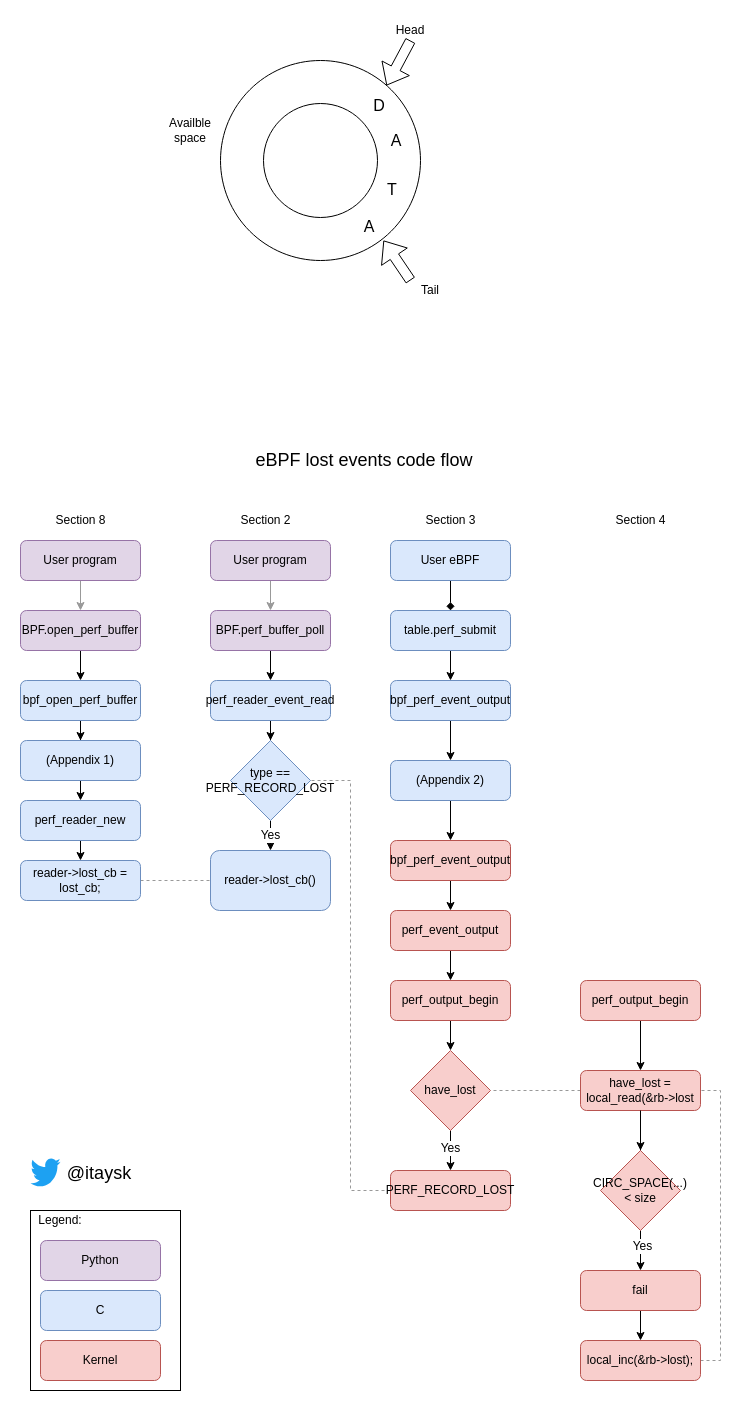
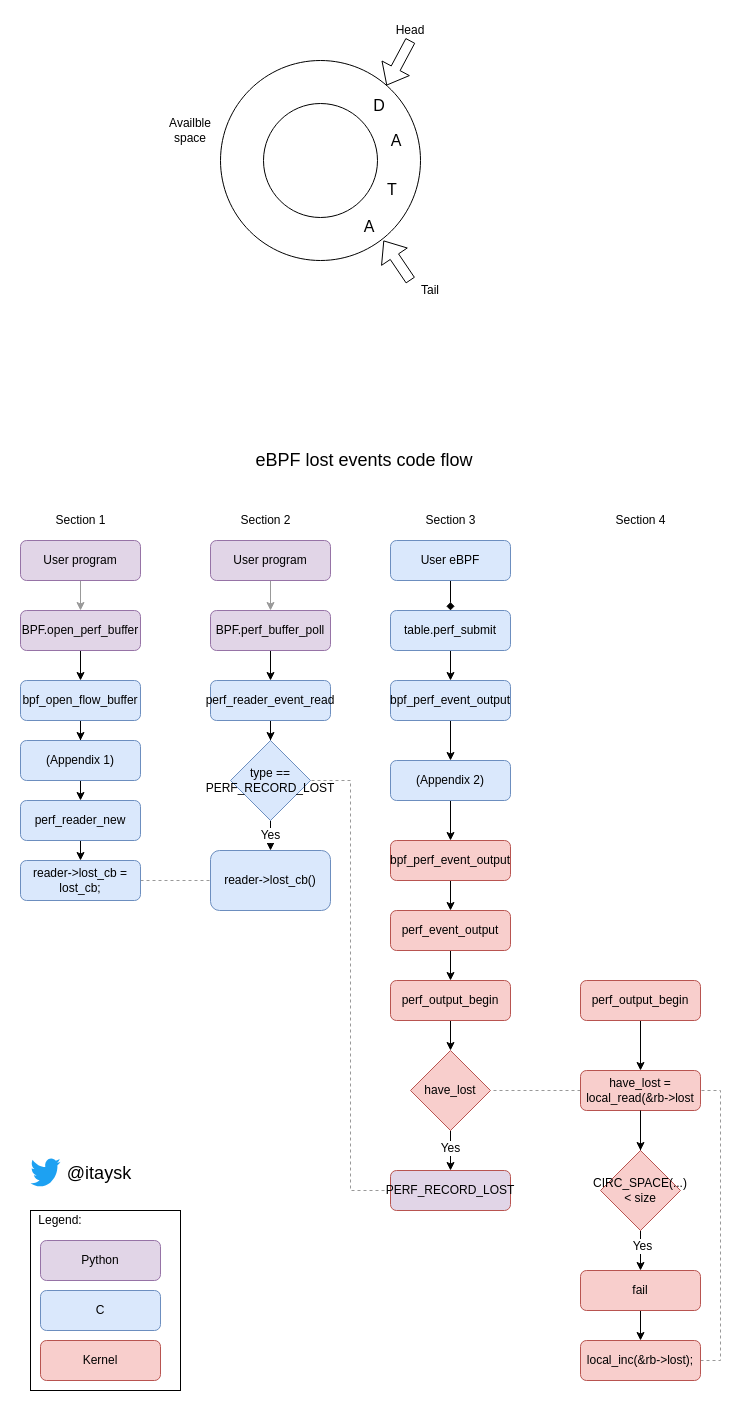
- <mxCell id="67" value="Section 8" style="text;html=1;align=center;verticalAlign=middle;resizable=0;points=[];autosize=1;" parent="1" vertex="1"><mxGeometry x="45" y="510" width="70" height="20" as="geometry" /></mxCell>
+ <mxCell id="67" value="Section 1" style="text;html=1;align=center;verticalAlign=middle;resizable=0;points=[];autosize=1;" parent="1" vertex="1"><mxGeometry x="45" y="510" width="70" height="20" as="geometry" /></mxCell>
- <mxCell id="8" value="bpf_open_perf_buffer" style="rounded=1;whiteSpace=wrap;html=1;fontSize=12;glass=0;strokeWidth=1;shadow=0;fillColor=#dae8fc;strokeColor=#6c8ebf;" parent="1" vertex="1"><mxGeometry x="20" y="680" width="120" height="40" as="geometry" /></mxCell>
+ <mxCell id="8" value="bpf_open_flow_buffer" style="rounded=1;whiteSpace=wrap;html=1;fontSize=12;glass=0;strokeWidth=1;shadow=0;fillColor=#dae8fc;strokeColor=#6c8ebf;" parent="1" vertex="1"><mxGeometry x="20" y="680" width="120" height="40" as="geometry" /></mxCell>
- <mxCell id="41" value="PERF_RECORD_LOST" style="rounded=1;whiteSpace=wrap;html=1;fontSize=12;glass=0;strokeWidth=1;shadow=0;fillColor=#f8cecc;strokeColor=#b85450;" parent="1" vertex="1"><mxGeometry x="390" y="1170" width="120" height="40" as="geometry" /></mxCell>
+ <mxCell id="41" value="PERF_RECORD_LOST" style="rounded=1;whiteSpace=wrap;html=1;fontSize=12;glass=0;strokeWidth=1;shadow=0;fillColor=#e1d5e7;strokeColor=#b85450;" parent="1" vertex="1"><mxGeometry x="390" y="1170" width="120" height="40" as="geometry" /></mxCell>
